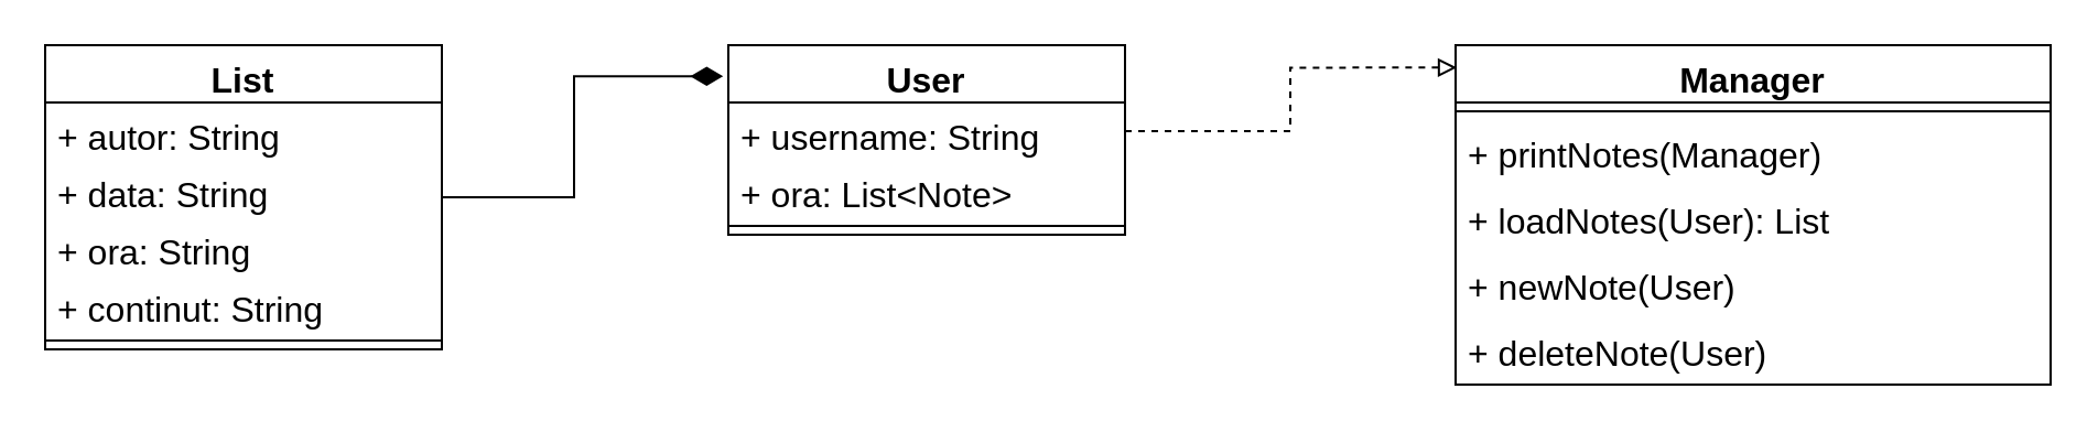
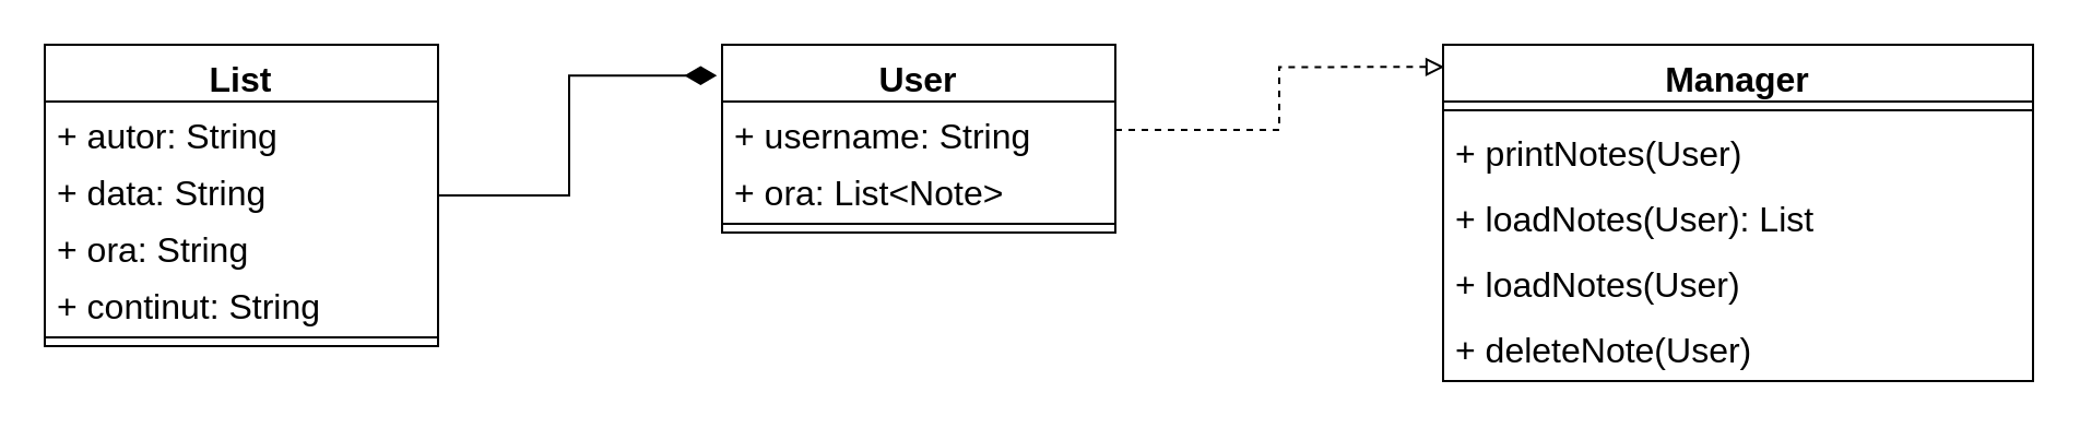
- <mxCell id="15" value="+ printNotes(Manager)" style="text;strokeColor=none;fillColor=none;align=left;verticalAlign=top;spacingLeft=4;spacingRight=4;overflow=hidden;rotatable=0;points=[[0,0.5],[1,0.5]];portConstraint=eastwest;whiteSpace=wrap;html=1;fontSize=16;" vertex="1" parent="13"><mxGeometry y="34" width="270" height="30" as="geometry" /></mxCell>
+ <mxCell id="15" value="+ printNotes(User)" style="text;strokeColor=none;fillColor=none;align=left;verticalAlign=top;spacingLeft=4;spacingRight=4;overflow=hidden;rotatable=0;points=[[0,0.5],[1,0.5]];portConstraint=eastwest;whiteSpace=wrap;html=1;fontSize=16;" vertex="1" parent="13"><mxGeometry y="34" width="270" height="30" as="geometry" /></mxCell>
- <mxCell id="17" value="+ newNote(User)" style="text;strokeColor=none;fillColor=none;align=left;verticalAlign=top;spacingLeft=4;spacingRight=4;overflow=hidden;rotatable=0;points=[[0,0.5],[1,0.5]];portConstraint=eastwest;whiteSpace=wrap;html=1;fontSize=16;" vertex="1" parent="13"><mxGeometry y="94" width="270" height="30" as="geometry" /></mxCell>
+ <mxCell id="17" value="+ loadNotes(User)" style="text;strokeColor=none;fillColor=none;align=left;verticalAlign=top;spacingLeft=4;spacingRight=4;overflow=hidden;rotatable=0;points=[[0,0.5],[1,0.5]];portConstraint=eastwest;whiteSpace=wrap;html=1;fontSize=16;" vertex="1" parent="13"><mxGeometry y="94" width="270" height="30" as="geometry" /></mxCell>
